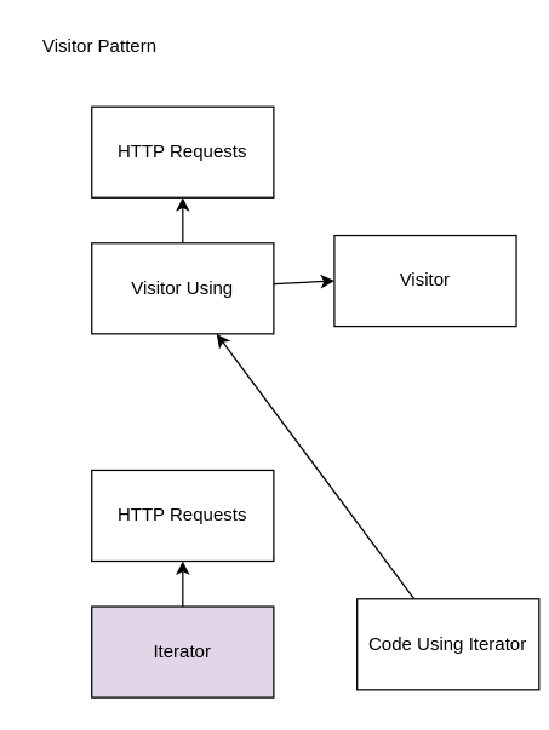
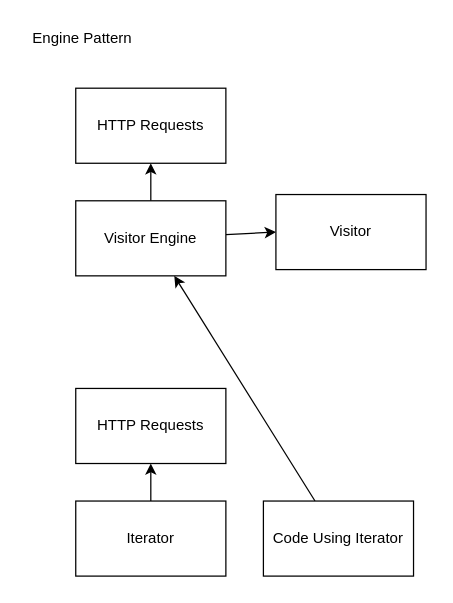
- <mxCell id="12" value="Visitor Pattern" style="text;html=1;align=center;verticalAlign=middle;resizable=0;points=[];autosize=1;strokeColor=none;fillColor=none;" vertex="1" parent="1"><mxGeometry x="20" y="20" width="90" height="20" as="geometry" /></mxCell>
+ <mxCell id="12" value="Engine Pattern" style="text;html=1;align=center;verticalAlign=middle;resizable=0;points=[];autosize=1;strokeColor=none;fillColor=none;" vertex="1" parent="1"><mxGeometry x="20" y="20" width="90" height="20" as="geometry" /></mxCell>
- <mxCell id="4" value="Visitor Using" style="whiteSpace=wrap;html=1;" vertex="1" parent="1"><mxGeometry x="60" y="160" width="120" height="60" as="geometry" /></mxCell>
+ <mxCell id="4" value="Visitor Engine" style="whiteSpace=wrap;html=1;" vertex="1" parent="1"><mxGeometry x="60" y="160" width="120" height="60" as="geometry" /></mxCell>
- <mxCell id="11" value="Code Using Iterator" style="whiteSpace=wrap;html=1;" vertex="1" parent="1"><mxGeometry x="235" y="395" width="120" height="60" as="geometry" /></mxCell>
+ <mxCell id="11" value="Code Using Iterator" style="whiteSpace=wrap;html=1;" vertex="1" parent="1"><mxGeometry x="210" y="400" width="120" height="60" as="geometry" /></mxCell>
- <mxCell id="8" value="Iterator" style="whiteSpace=wrap;html=1;fillColor=#e1d5e7;" vertex="1" parent="1"><mxGeometry x="60" y="400" width="120" height="60" as="geometry" /></mxCell>
+ <mxCell id="8" value="Iterator" style="whiteSpace=wrap;html=1;" vertex="1" parent="1"><mxGeometry x="60" y="400" width="120" height="60" as="geometry" /></mxCell>
